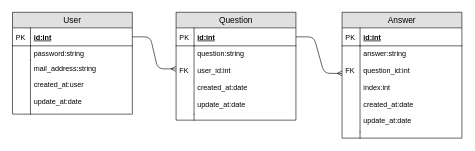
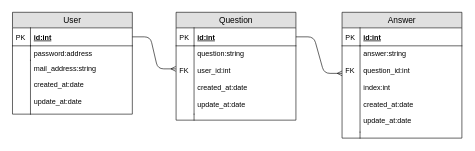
- <mxCell id="5" value="password:string" style="shape=partialRectangle;top=0;left=0;right=0;bottom=0;align=left;verticalAlign=top;fillColor=none;spacingLeft=34;spacingRight=4;overflow=hidden;rotatable=0;points=[[0,0.5],[1,0.5]];portConstraint=eastwest;dropTarget=0;fontSize=12;" vertex="1" parent="2"><mxGeometry y="56" width="200" height="24" as="geometry" /></mxCell>
+ <mxCell id="5" value="password:address" style="shape=partialRectangle;top=0;left=0;right=0;bottom=0;align=left;verticalAlign=top;fillColor=none;spacingLeft=34;spacingRight=4;overflow=hidden;rotatable=0;points=[[0,0.5],[1,0.5]];portConstraint=eastwest;dropTarget=0;fontSize=12;" vertex="1" parent="2"><mxGeometry y="56" width="200" height="24" as="geometry" /></mxCell>
- <mxCell id="7" value="mail_address:string&#10;&#10;created_at:user&#10;&#10;update_at:date" style="shape=partialRectangle;top=0;left=0;right=0;bottom=0;align=left;verticalAlign=top;fillColor=none;spacingLeft=34;spacingRight=4;overflow=hidden;rotatable=0;points=[[0,0.5],[1,0.5]];portConstraint=eastwest;dropTarget=0;fontSize=12;" vertex="1" parent="2"><mxGeometry y="80" width="200" height="90" as="geometry" /></mxCell>
+ <mxCell id="7" value="mail_address:string&#10;&#10;created_at:date&#10;&#10;update_at:date" style="shape=partialRectangle;top=0;left=0;right=0;bottom=0;align=left;verticalAlign=top;fillColor=none;spacingLeft=34;spacingRight=4;overflow=hidden;rotatable=0;points=[[0,0.5],[1,0.5]];portConstraint=eastwest;dropTarget=0;fontSize=12;" vertex="1" parent="2"><mxGeometry y="80" width="200" height="90" as="geometry" /></mxCell>
